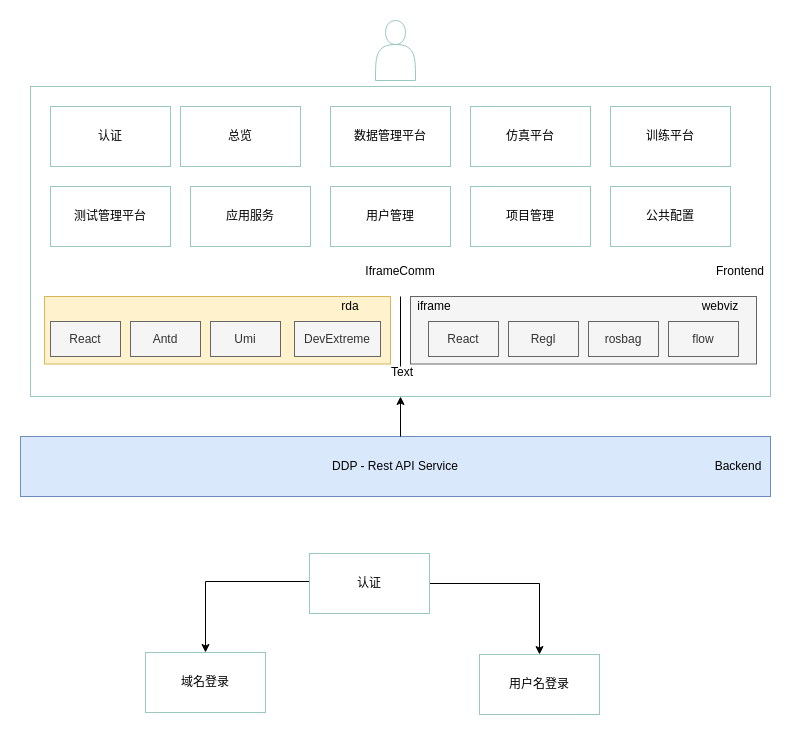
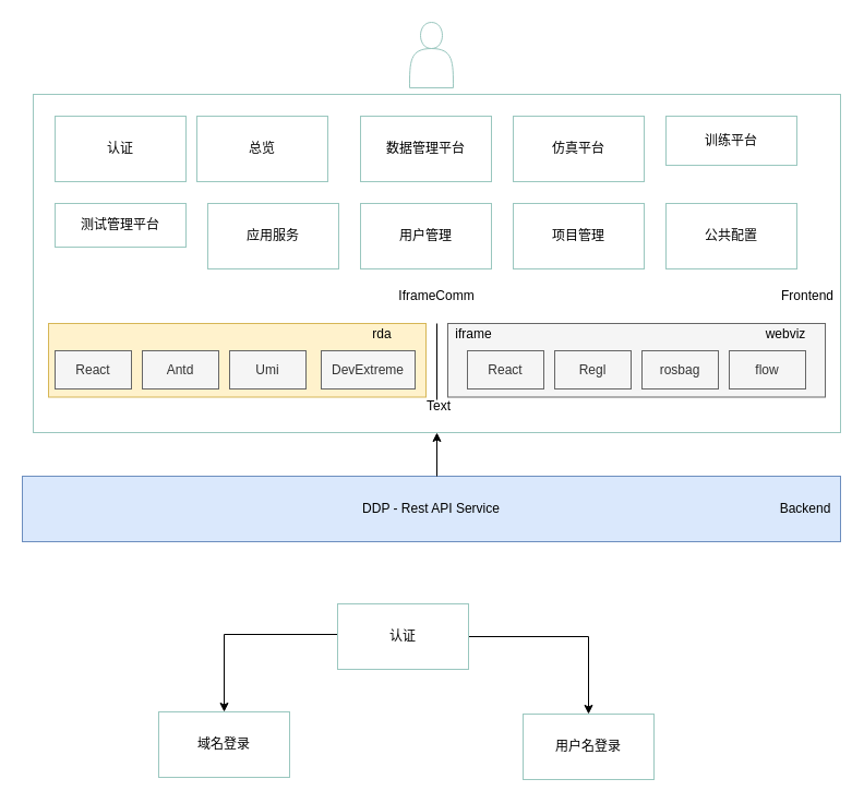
- <mxCell id="21" value="训练平台" style="rounded=0;whiteSpace=wrap;html=1;strokeColor=#9AC7BF;" vertex="1" parent="1"><mxGeometry x="610" y="106" width="120" height="60" as="geometry" /></mxCell>
+ <mxCell id="21" value="训练平台" style="rounded=0;whiteSpace=wrap;html=1;strokeColor=#9AC7BF;" vertex="1" parent="1"><mxGeometry x="610" y="106" width="120" height="45" as="geometry" /></mxCell>
- <mxCell id="22" value="测试管理平台" style="rounded=0;whiteSpace=wrap;html=1;strokeColor=#9AC7BF;" vertex="1" parent="1"><mxGeometry x="50" y="186" width="120" height="60" as="geometry" /></mxCell>
+ <mxCell id="22" value="测试管理平台" style="rounded=0;whiteSpace=wrap;html=1;strokeColor=#9AC7BF;" vertex="1" parent="1"><mxGeometry x="50" y="186" width="120" height="40" as="geometry" /></mxCell>
